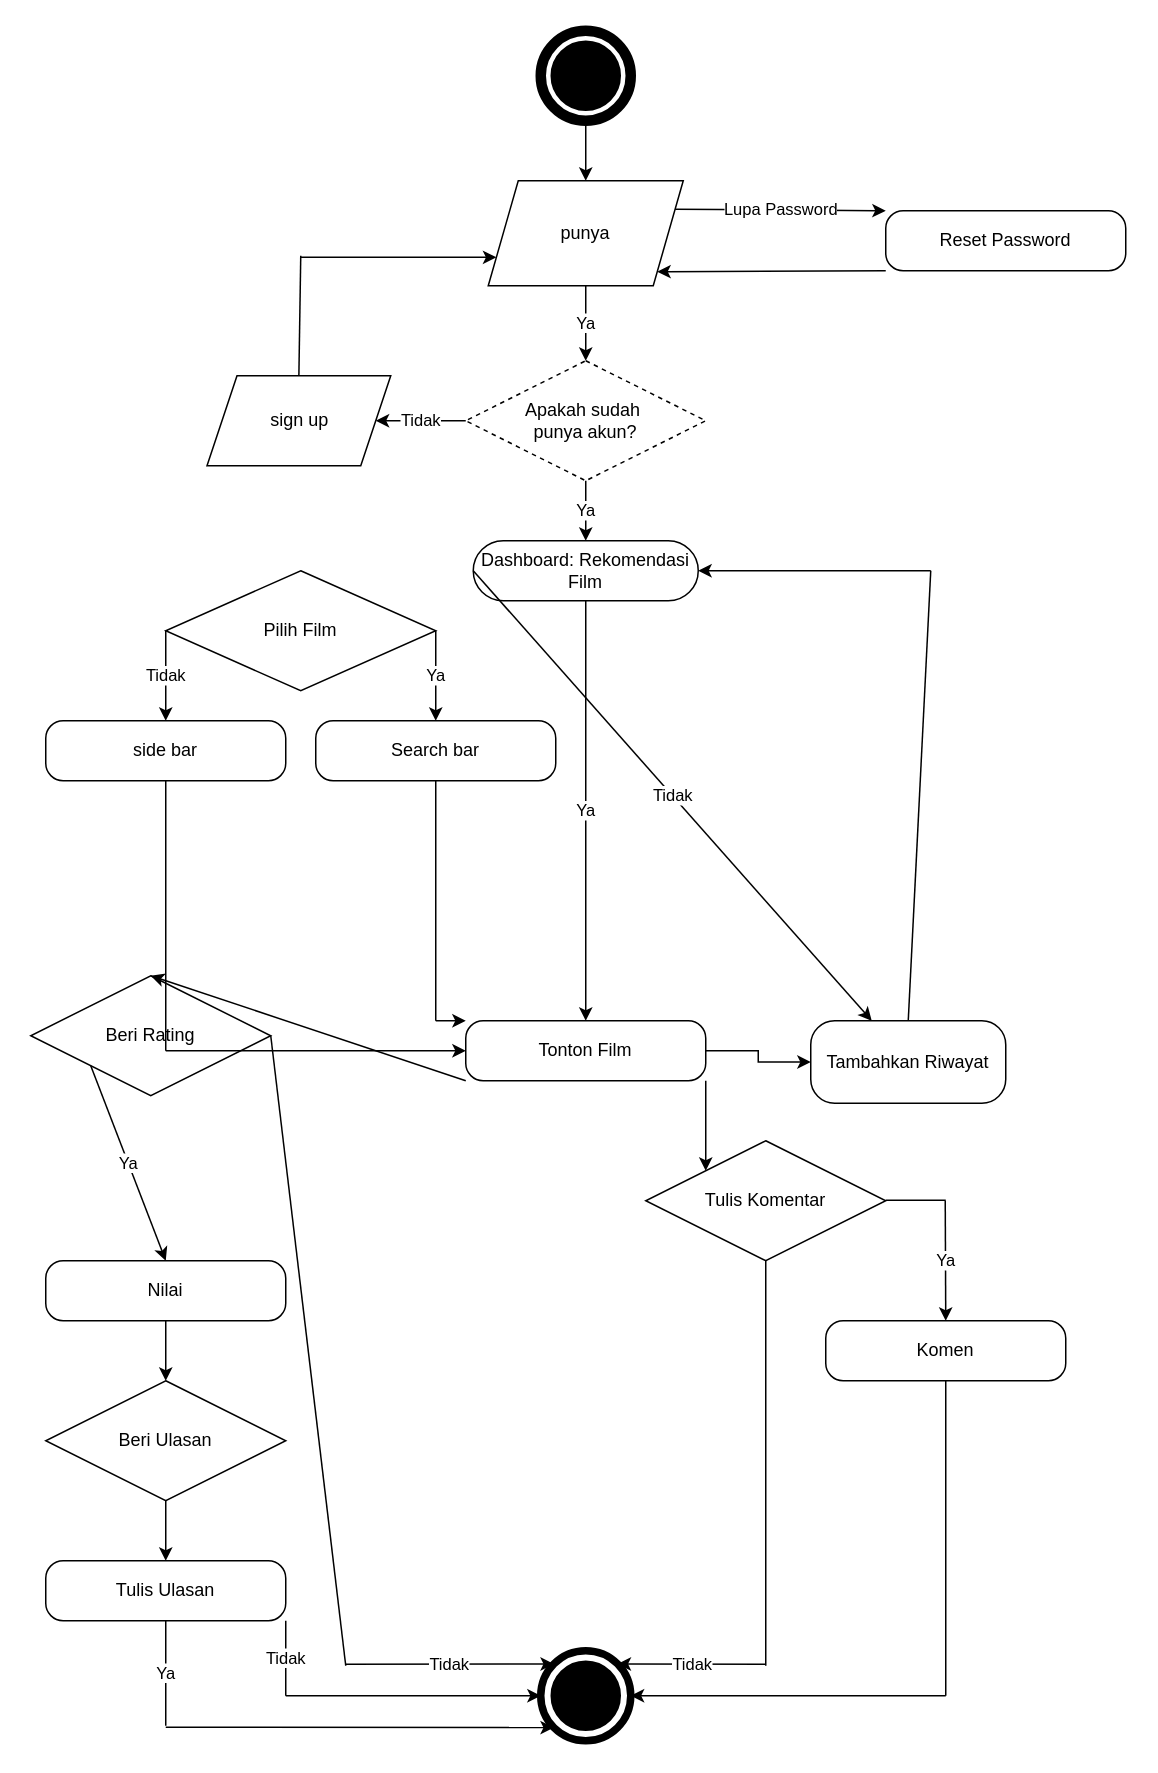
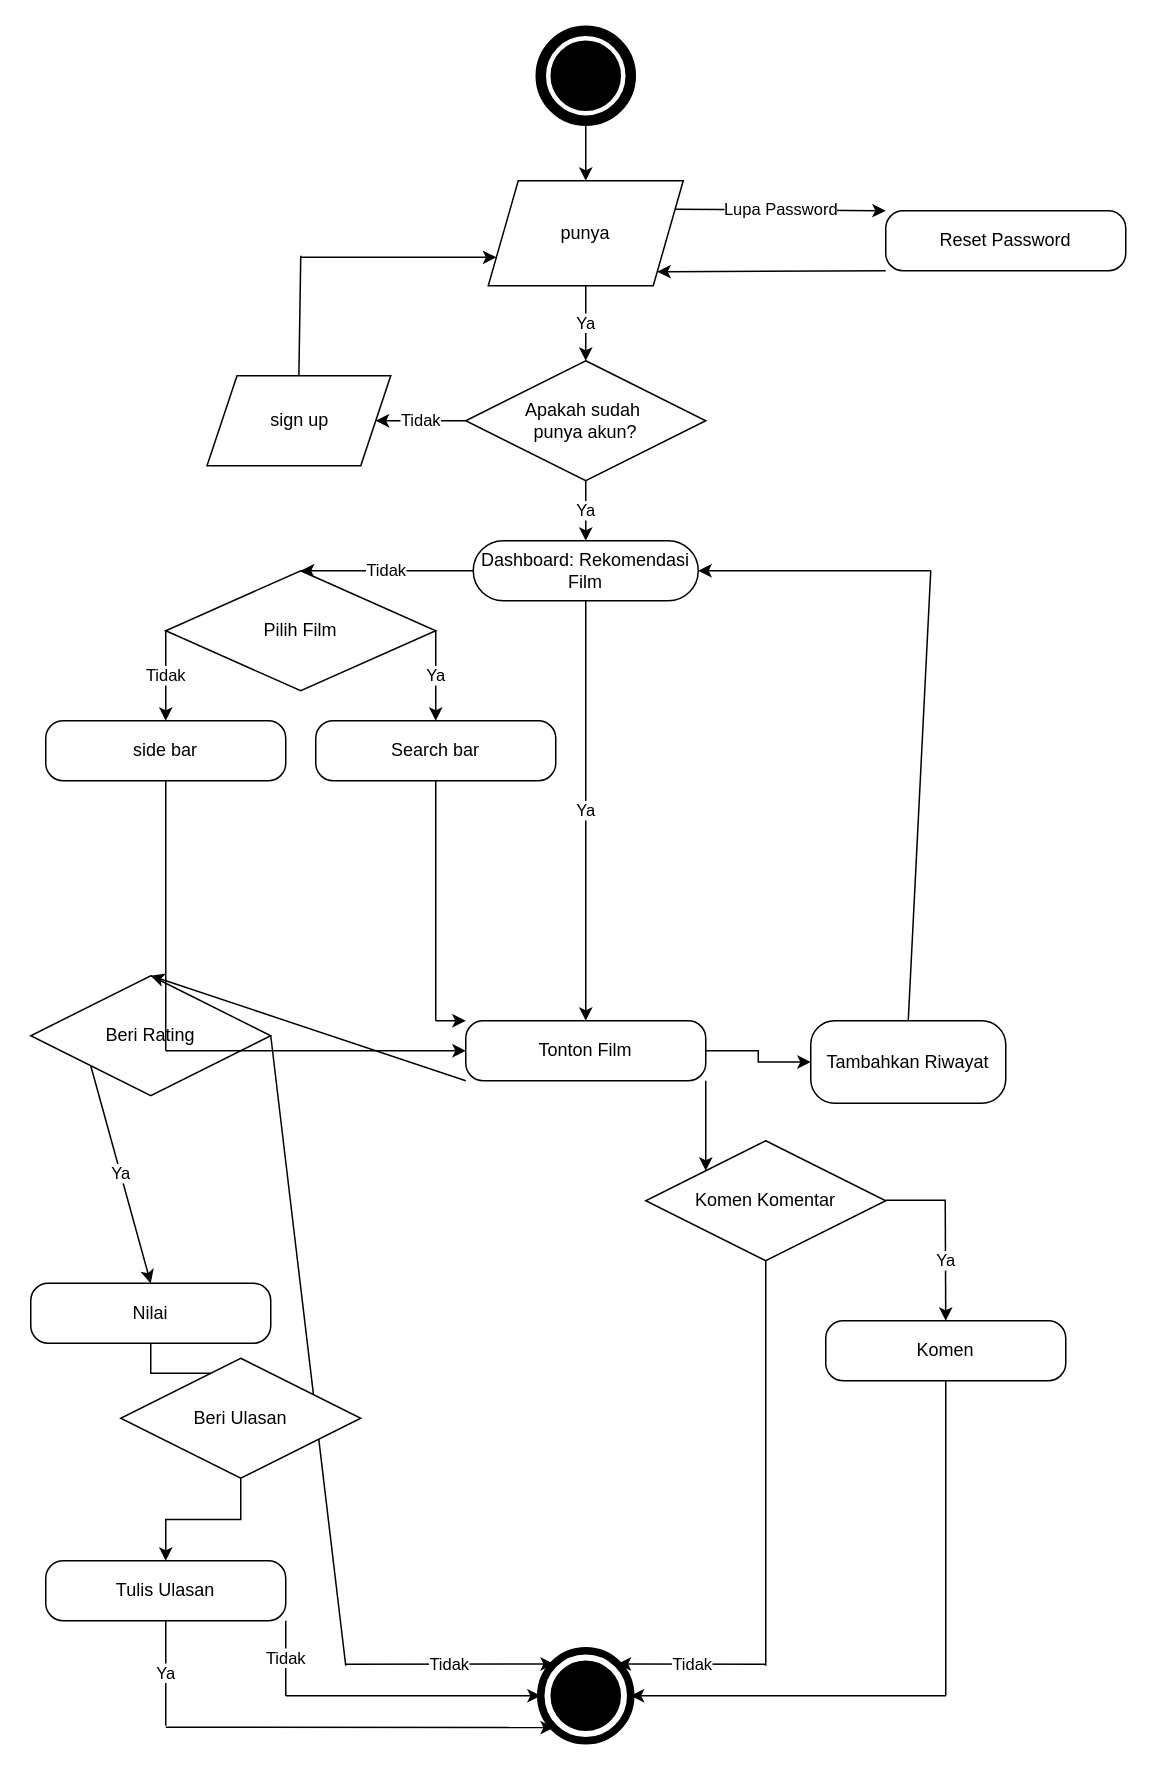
- <mxCell id="4" value="Apakah sudah&amp;nbsp;&lt;div&gt;punya akun?&lt;/div&gt;" style="rhombus;whiteSpace=wrap;html=1;dashed=1;" vertex="1" parent="1"><mxGeometry x="310" y="240" width="160" height="80" as="geometry" /></mxCell>
+ <mxCell id="4" value="Apakah sudah&amp;nbsp;&lt;div&gt;punya akun?&lt;/div&gt;" style="rhombus;whiteSpace=wrap;html=1;" vertex="1" parent="1"><mxGeometry x="310" y="240" width="160" height="80" as="geometry" /></mxCell>
- <mxCell id="9" value="Tidak" style="endArrow=classic;html=1;rounded=0;exitX=0;exitY=0.5;exitDx=0;exitDy=0;" edge="1" parent="1" source="2" target="37"><mxGeometry width="50" height="50" relative="1" as="geometry"><mxPoint x="410" y="220" as="sourcePoint" /><mxPoint x="410" y="260" as="targetPoint" /></mxGeometry></mxCell>
+ <mxCell id="9" value="Tidak" style="endArrow=classic;html=1;rounded=0;exitX=0;exitY=0.5;exitDx=0;exitDy=0;entryX=0.5;entryY=0;entryDx=0;entryDy=0;" edge="1" parent="1" source="2" target="8"><mxGeometry width="50" height="50" relative="1" as="geometry"><mxPoint x="410" y="220" as="sourcePoint" /><mxPoint x="410" y="260" as="targetPoint" /></mxGeometry></mxCell>
- <mxCell id="40" value="Tulis Komentar" style="rhombus;whiteSpace=wrap;html=1;" vertex="1" parent="1"><mxGeometry x="430" y="760" width="160" height="80" as="geometry" /></mxCell>
+ <mxCell id="40" value="Komen Komentar" style="rhombus;whiteSpace=wrap;html=1;" vertex="1" parent="1"><mxGeometry x="430" y="760" width="160" height="80" as="geometry" /></mxCell>
- <mxCell id="24" value="Nilai" style="rounded=1;whiteSpace=wrap;html=1;arcSize=29;" vertex="1" parent="1"><mxGeometry x="30" y="840" width="160" height="40" as="geometry" /></mxCell>
+ <mxCell id="24" value="Nilai" style="rounded=1;whiteSpace=wrap;html=1;arcSize=29;" vertex="1" parent="1"><mxGeometry x="20" y="855" width="160" height="40" as="geometry" /></mxCell>
- <mxCell id="52" value="Beri Ulasan" style="rhombus;whiteSpace=wrap;html=1;" vertex="1" parent="1"><mxGeometry x="30" y="920" width="160" height="80" as="geometry" /></mxCell>
+ <mxCell id="52" value="Beri Ulasan" style="rhombus;whiteSpace=wrap;html=1;" vertex="1" parent="1"><mxGeometry x="80" y="905" width="160" height="80" as="geometry" /></mxCell>
